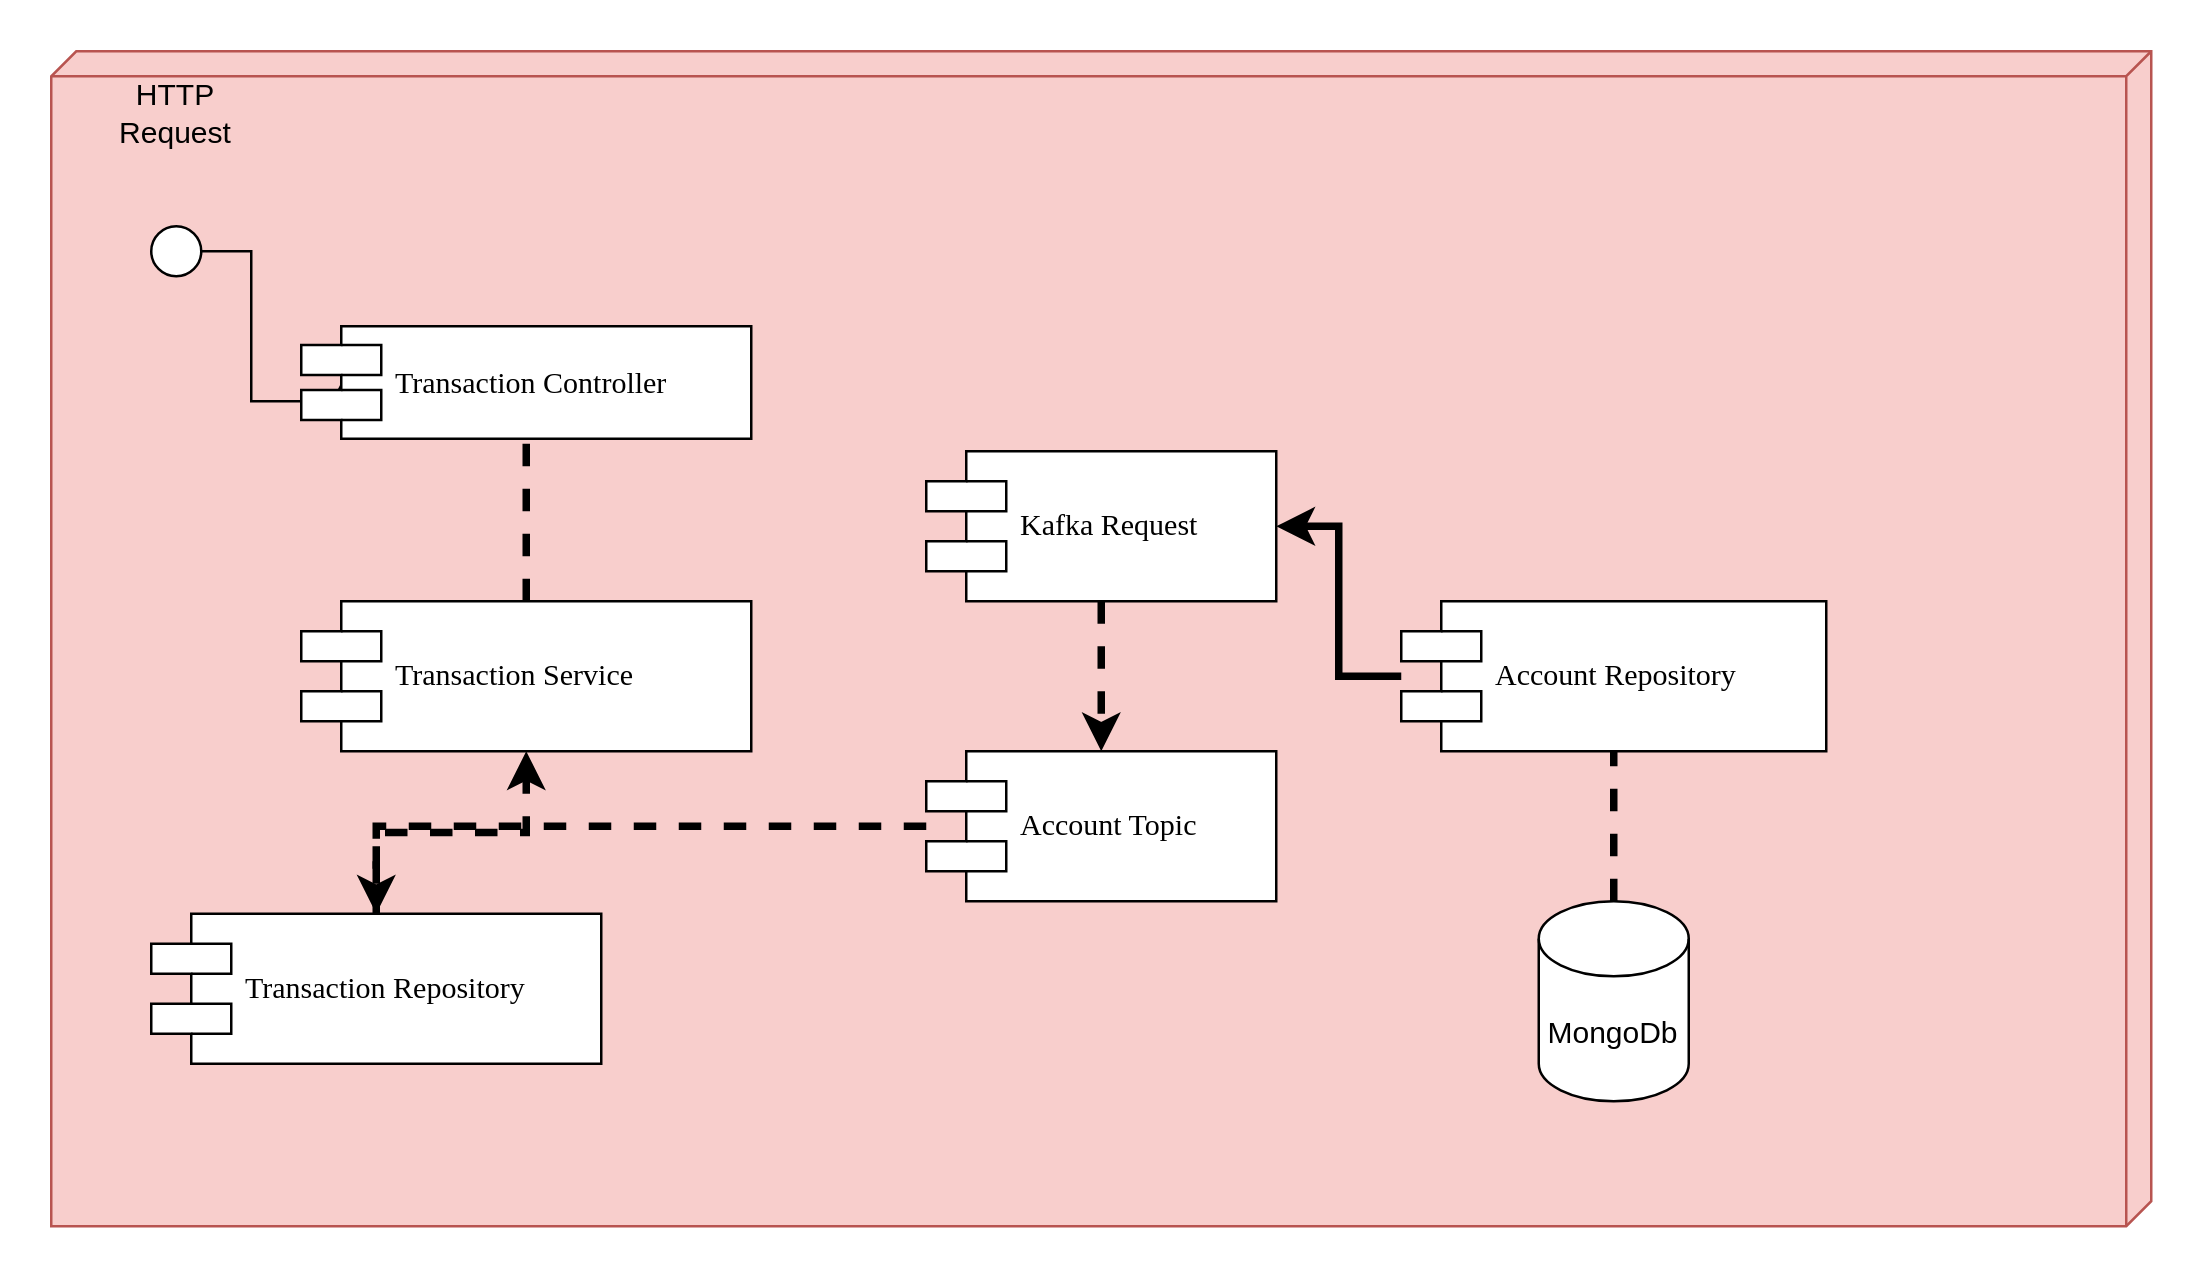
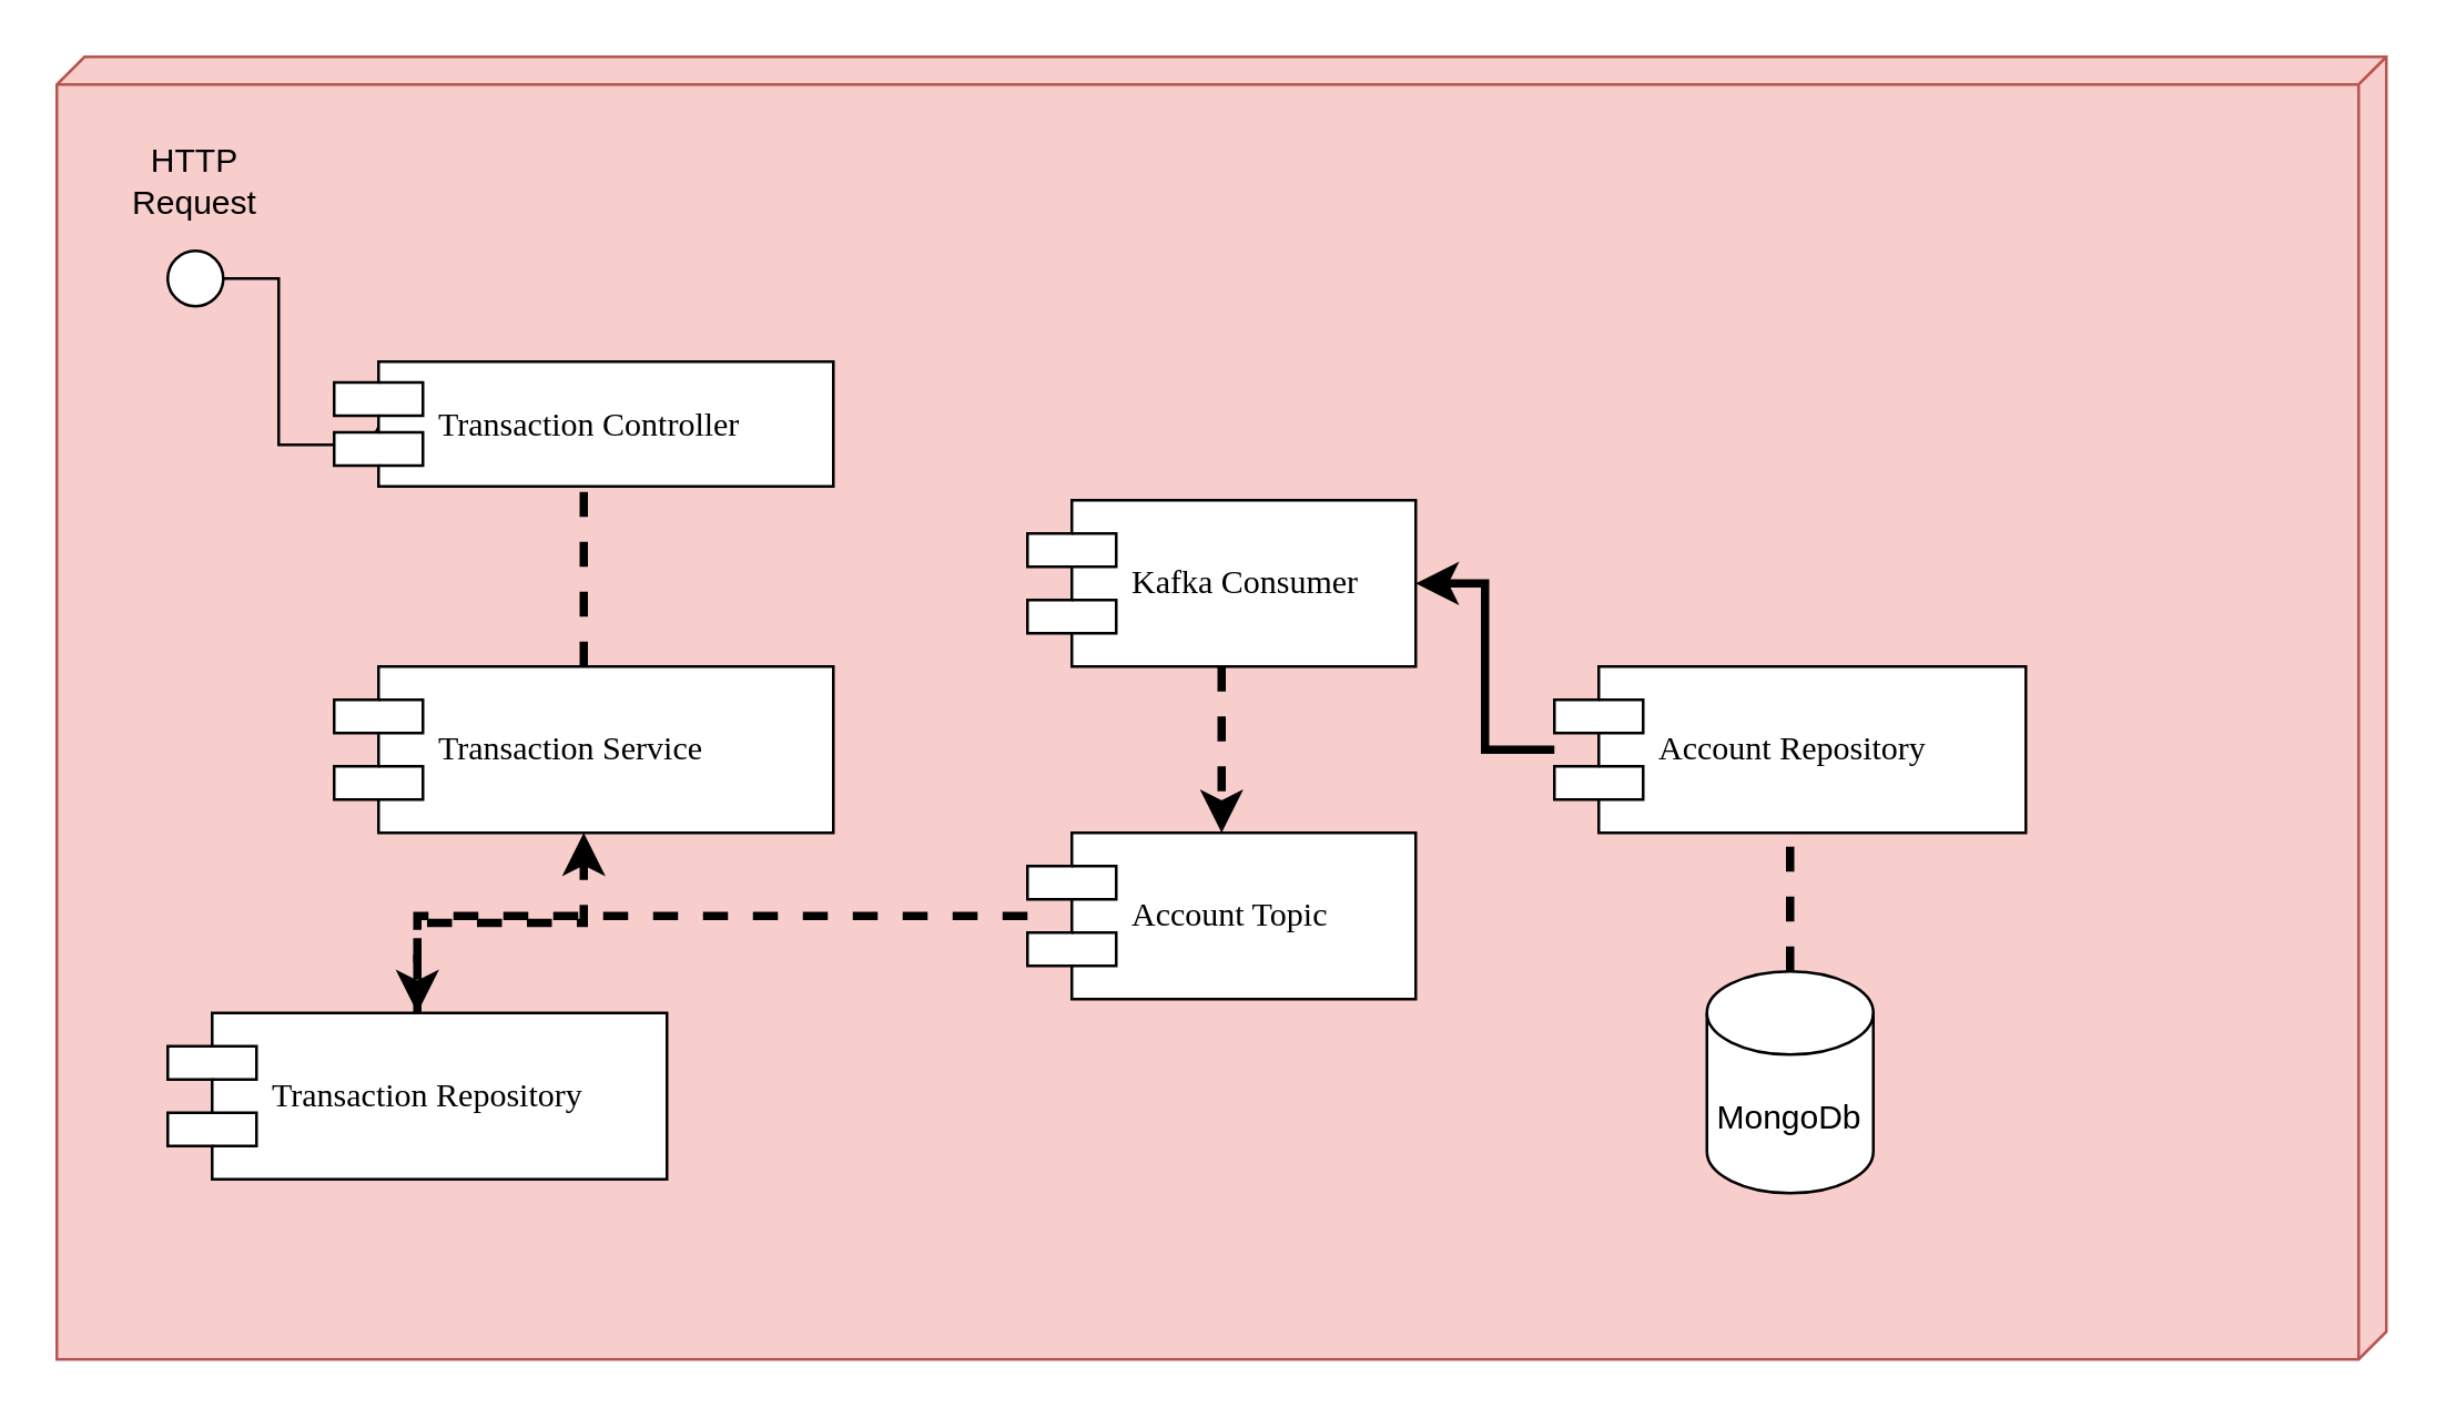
- <mxCell id="14" value="HTTP Request" style="text;html=1;strokeColor=none;fillColor=none;align=center;verticalAlign=middle;whiteSpace=wrap;rounded=0;fillStyle=solid;" vertex="1" parent="1"><mxGeometry x="40" y="30" width="60" height="30" as="geometry" /></mxCell>
+ <mxCell id="14" value="HTTP Request" style="text;html=1;strokeColor=none;fillColor=none;align=center;verticalAlign=middle;whiteSpace=wrap;rounded=0;fillStyle=solid;" vertex="1" parent="1"><mxGeometry x="40" y="50" width="60" height="30" as="geometry" /></mxCell>
- <mxCell id="17" value="Kafka Request" style="shape=component;align=left;spacingLeft=36;rounded=0;shadow=0;comic=0;labelBackgroundColor=none;strokeWidth=1;fontFamily=Verdana;fontSize=12;html=1;" vertex="1" parent="1"><mxGeometry x="370" y="180" width="140" height="60" as="geometry" /></mxCell>
+ <mxCell id="17" value="Kafka Consumer" style="shape=component;align=left;spacingLeft=36;rounded=0;shadow=0;comic=0;labelBackgroundColor=none;strokeWidth=1;fontFamily=Verdana;fontSize=12;html=1;" vertex="1" parent="1"><mxGeometry x="370" y="180" width="140" height="60" as="geometry" /></mxCell>
- <mxCell id="5" value="MongoDb" style="shape=cylinder3;whiteSpace=wrap;html=1;boundedLbl=1;backgroundOutline=1;size=15;" vertex="1" parent="1"><mxGeometry x="615" y="360" width="60" height="80" as="geometry" /></mxCell>
+ <mxCell id="5" value="MongoDb" style="shape=cylinder3;whiteSpace=wrap;html=1;boundedLbl=1;backgroundOutline=1;size=15;" vertex="1" parent="1"><mxGeometry x="615" y="350" width="60" height="80" as="geometry" /></mxCell>
